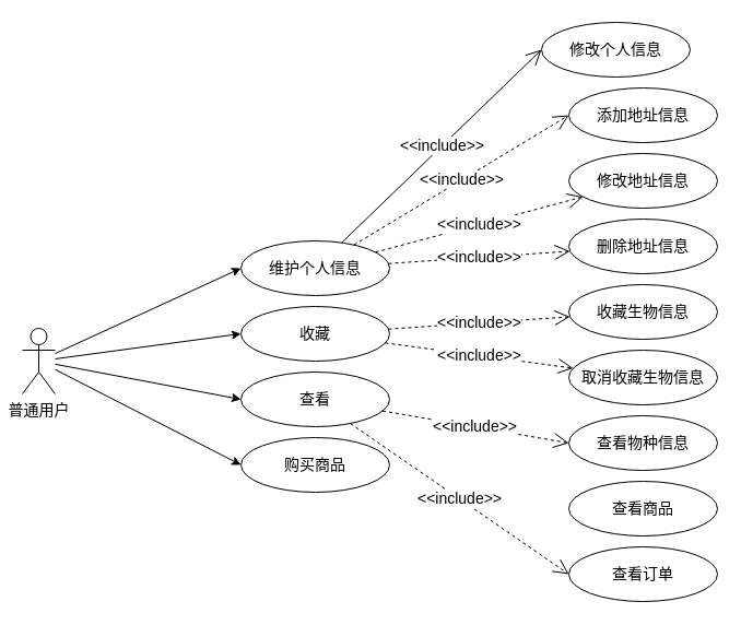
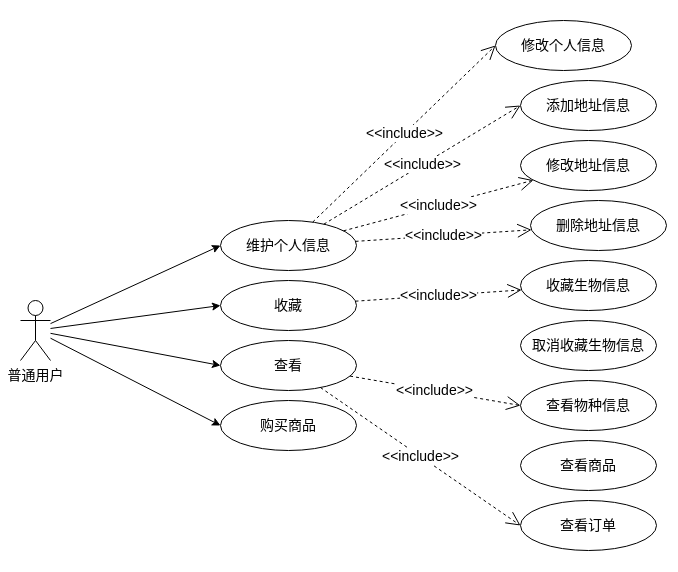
- <mxCell id="17" value="&lt;font style=&quot;font-size: 14px;&quot;&gt;&amp;lt;&amp;lt;include&amp;gt;&amp;gt;&lt;/font&gt;" style="endArrow=open;endSize=12;dashed=0;html=1;rounded=0;entryX=0;entryY=0.5;entryDx=0;entryDy=0;" parent="1" source="3" target="7" edge="1"><mxGeometry width="160" relative="1" as="geometry"><mxPoint x="280" y="590" as="sourcePoint" /><mxPoint x="440" y="590" as="targetPoint" /></mxGeometry></mxCell>
+ <mxCell id="17" value="&lt;font style=&quot;font-size: 14px;&quot;&gt;&amp;lt;&amp;lt;include&amp;gt;&amp;gt;&lt;/font&gt;" style="endArrow=open;endSize=12;dashed=1;html=1;rounded=0;entryX=0;entryY=0.5;entryDx=0;entryDy=0;" parent="1" source="3" target="7" edge="1"><mxGeometry width="160" relative="1" as="geometry"><mxPoint x="280" y="590" as="sourcePoint" /><mxPoint x="440" y="590" as="targetPoint" /></mxGeometry></mxCell>
- <mxCell id="24" value="&lt;font style=&quot;font-size: 14px;&quot;&gt;删除地址信息&lt;/font&gt;" style="ellipse;whiteSpace=wrap;html=1;" vertex="1" parent="1"><mxGeometry x="520" y="200" width="136" height="50" as="geometry" /></mxCell>
+ <mxCell id="24" value="&lt;font style=&quot;font-size: 14px;&quot;&gt;删除地址信息&lt;/font&gt;" style="ellipse;whiteSpace=wrap;html=1;" vertex="1" parent="1"><mxGeometry x="530" y="200" width="136" height="50" as="geometry" /></mxCell>
- <mxCell id="27" value="&lt;font style=&quot;font-size: 14px;&quot;&gt;&amp;lt;&amp;lt;include&amp;gt;&amp;gt;&lt;/font&gt;" style="endArrow=open;endSize=12;dashed=1;html=1;rounded=0;" edge="1" parent="1" source="4" target="22"><mxGeometry width="160" relative="1" as="geometry"><mxPoint x="363" y="238" as="sourcePoint" /><mxPoint x="523" y="222" as="targetPoint" /></mxGeometry></mxCell>
